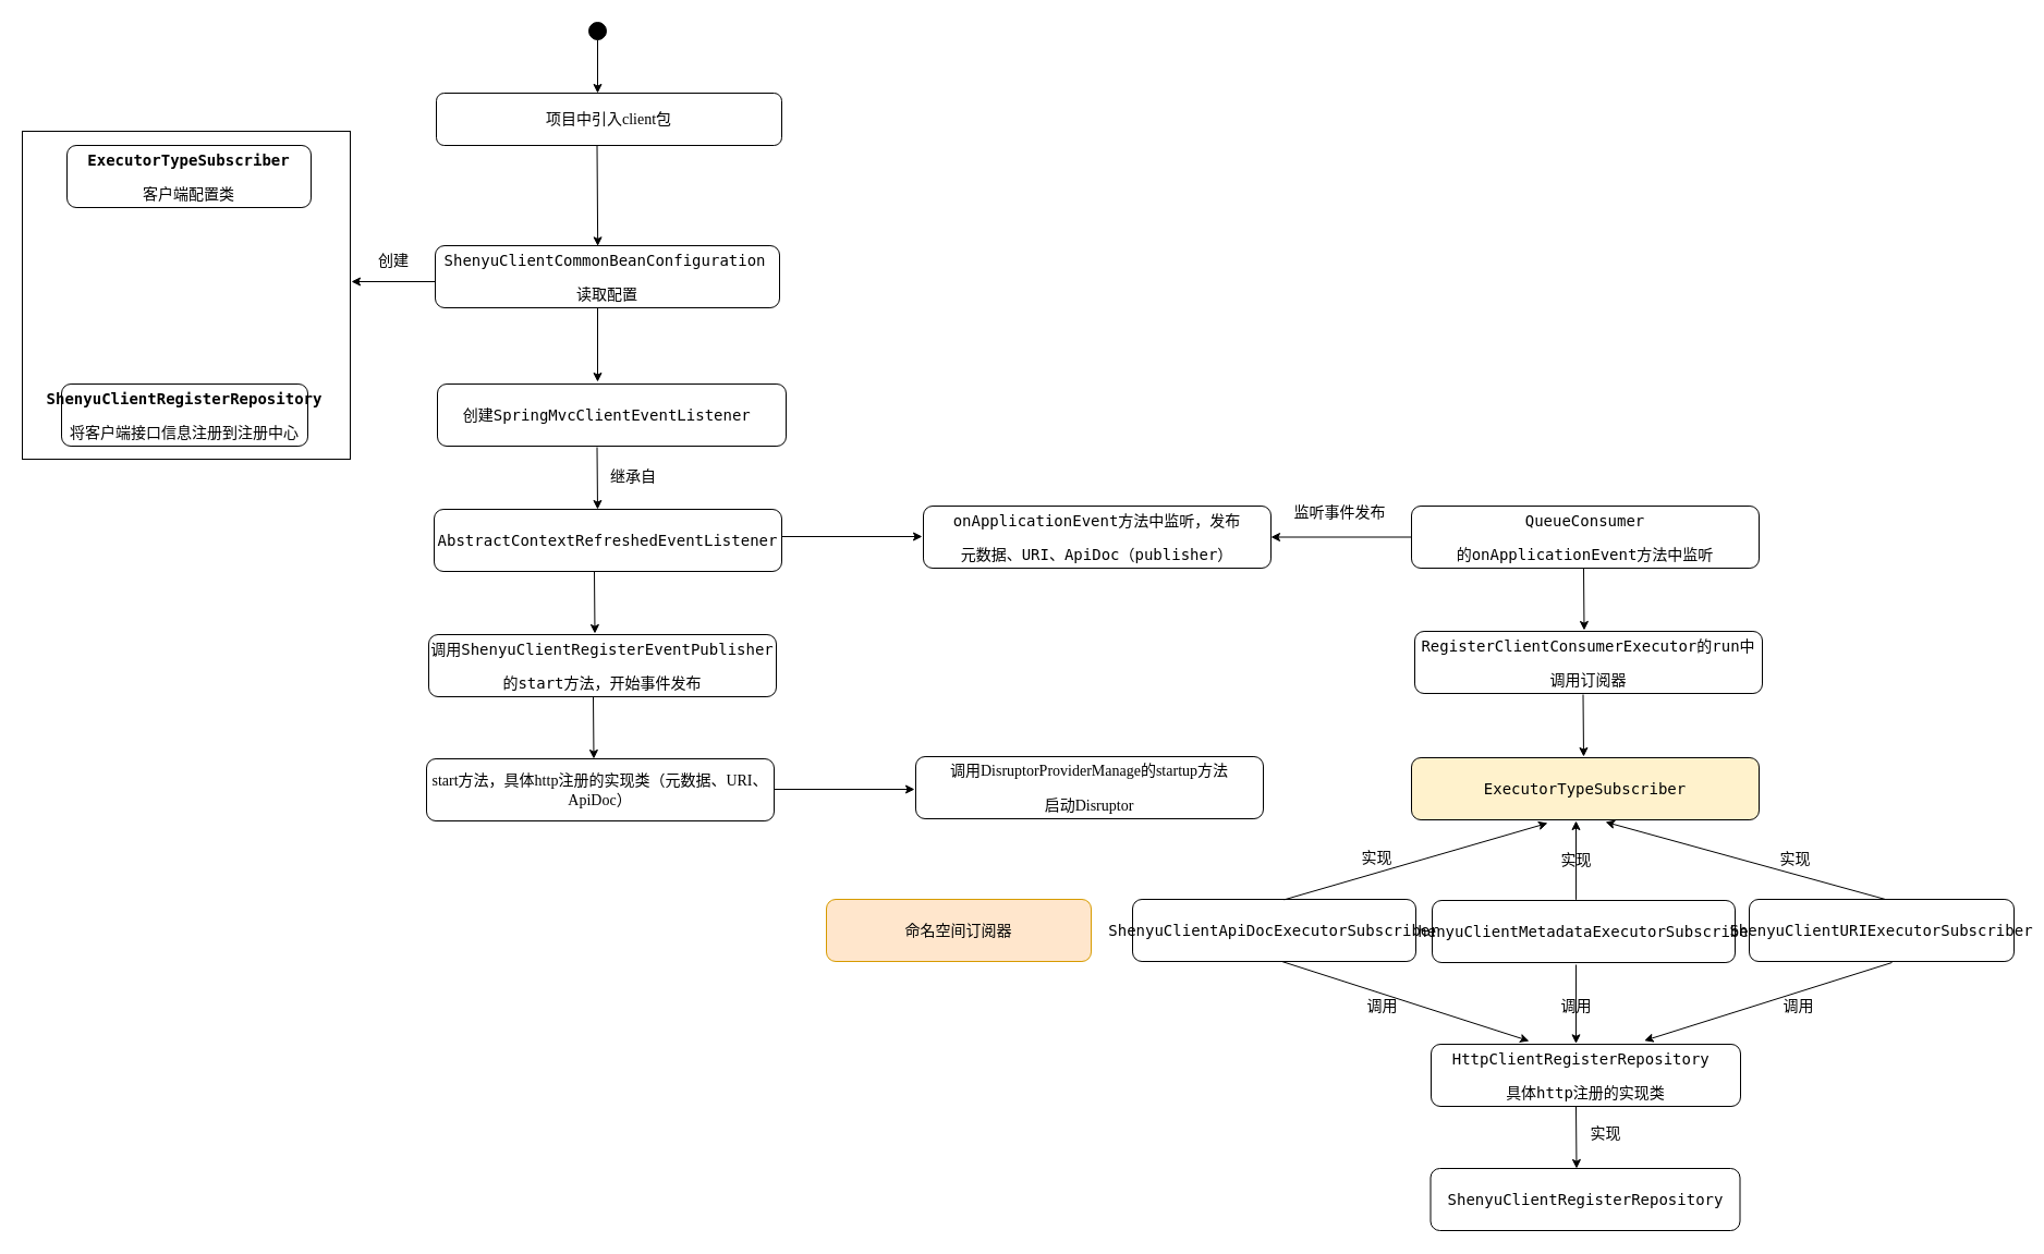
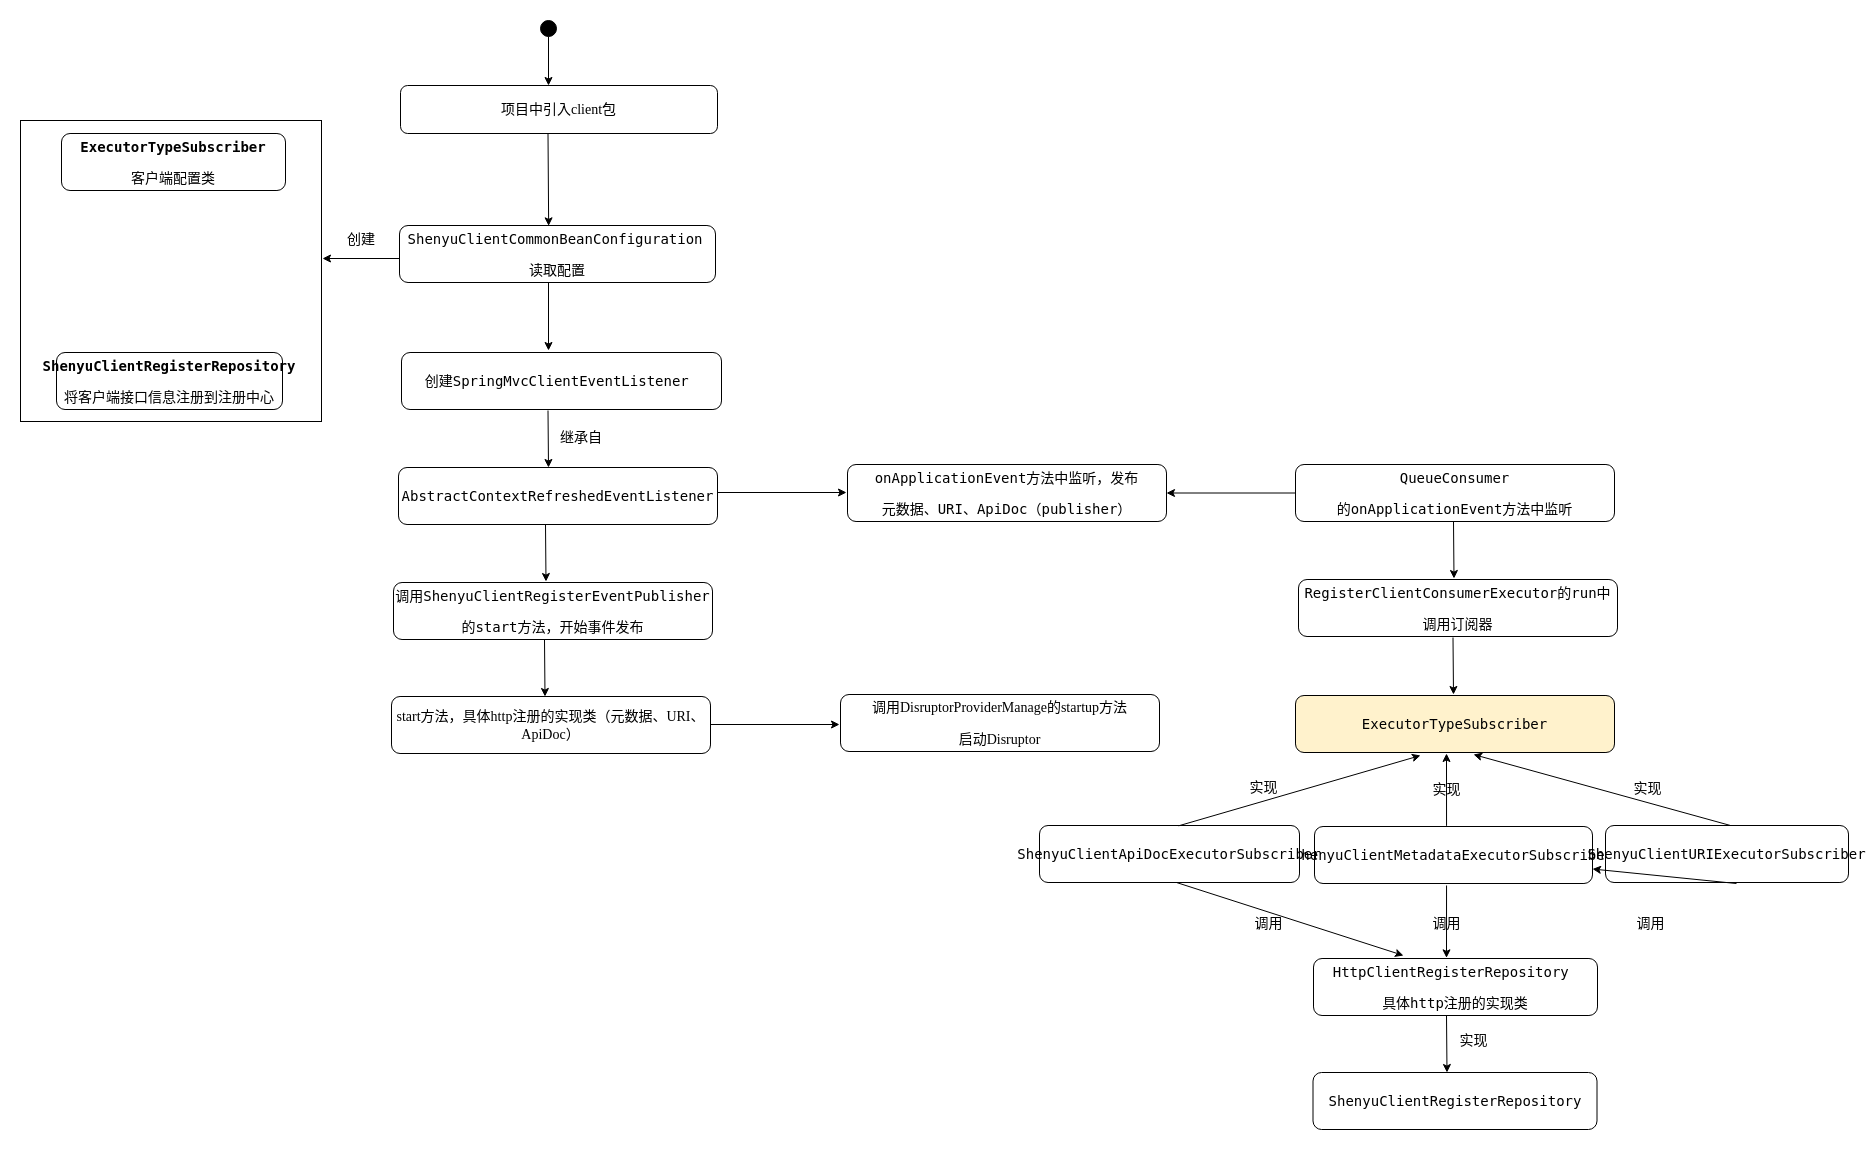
- <mxCell id="24" value="&lt;font face=&quot;宋体&quot; style=&quot;font-size: 14px;&quot;&gt;监听事件发布&lt;/font&gt;" style="text;strokeColor=none;align=center;fillColor=none;html=1;verticalAlign=middle;whiteSpace=wrap;rounded=0;" vertex="1" parent="1"><mxGeometry x="1184" y="456" width="91" height="30" as="geometry" /></mxCell>
- <mxCell id="48" value="&lt;pre style=&quot;font-size: 14px;&quot; class=&quot;set-code-hide prettyprint&quot; data-index=&quot;2&quot;&gt;&lt;pre style=&quot;font-size: 14px;&quot; class=&quot;prettyprint set-code-show&quot; data-index=&quot;1&quot;&gt;&lt;pre class=&quot;prettyprint set-code-show&quot; data-index=&quot;7&quot;&gt;&lt;pre class=&quot;prettyprint set-code-show&quot; data-index=&quot;1&quot;&gt;&lt;pre class=&quot;prettyprint set-code-show&quot; data-index=&quot;7&quot;&gt;&lt;pre class=&quot;set-code-hide prettyprint&quot; data-index=&quot;17&quot;&gt;&lt;pre class=&quot;prettyprint set-code-show&quot; data-index=&quot;18&quot;&gt;&lt;pre class=&quot;set-code-hide prettyprint&quot; data-index=&quot;22&quot;&gt;命名空间订阅器&lt;/pre&gt;&lt;/pre&gt;&lt;/pre&gt;&lt;pre class=&quot;prettyprint set-code-show&quot; data-index=&quot;17&quot;&gt;&lt;code style=&quot;position: unset;&quot; class=&quot;prism language-java has-numbering&quot;&gt;&lt;span class=&quot;token punctuation&quot;&gt;&lt;/span&gt;&lt;/code&gt;&lt;/pre&gt;&lt;/pre&gt;&lt;/pre&gt;&lt;/pre&gt;&lt;pre class=&quot;prettyprint set-code-show&quot; data-index=&quot;9&quot;&gt;&lt;code style=&quot;position: unset;&quot; class=&quot;prism language-java has-numbering&quot;&gt;&lt;span class=&quot;token punctuation&quot;&gt;&lt;/span&gt;&lt;/code&gt;&lt;/pre&gt;&lt;/pre&gt;&lt;/pre&gt;" style="rounded=1;whiteSpace=wrap;html=1;fontSize=14;fillColor=#ffe6cc;strokeColor=#d79b00;" vertex="1" parent="1"><mxGeometry x="758" y="825" width="243" height="57" as="geometry" /></mxCell>
- <mxCell id="47" value="" style="endArrow=classic;html=1;rounded=0;exitX=0.539;exitY=1.018;exitDx=0;exitDy=0;exitPerimeter=0;entryX=0.689;entryY=-0.058;entryDx=0;entryDy=0;entryPerimeter=0;" edge="1" parent="1" source="27" target="12"><mxGeometry width="50" height="50" relative="1" as="geometry"><mxPoint x="1753" y="1026" as="sourcePoint" /><mxPoint x="1496" y="955" as="targetPoint" /></mxGeometry></mxCell>
+ <mxCell id="47" value="" style="endArrow=classic;html=1;rounded=0;exitX=0.539;exitY=1.018;exitDx=0;exitDy=0;exitPerimeter=0;" edge="1" parent="1" source="27" target="26"><mxGeometry width="50" height="50" relative="1" as="geometry"><mxPoint x="1753" y="1026" as="sourcePoint" /><mxPoint x="1496" y="955" as="targetPoint" /></mxGeometry></mxCell>
